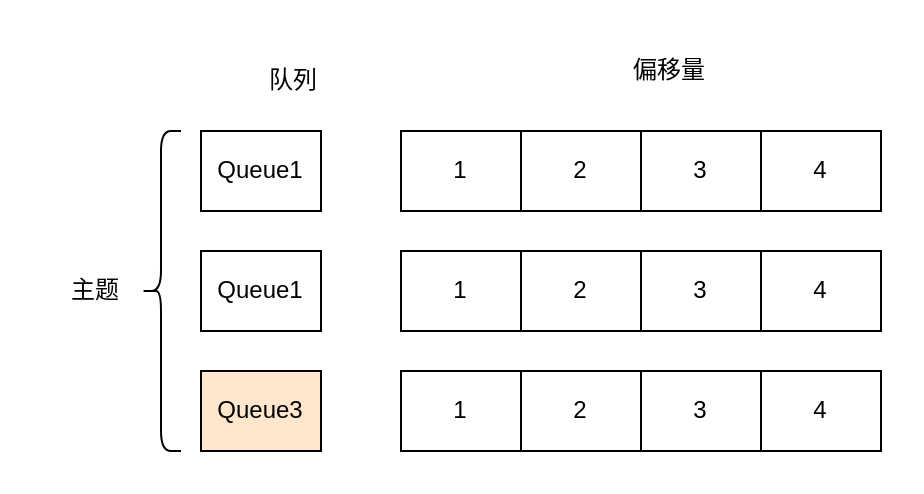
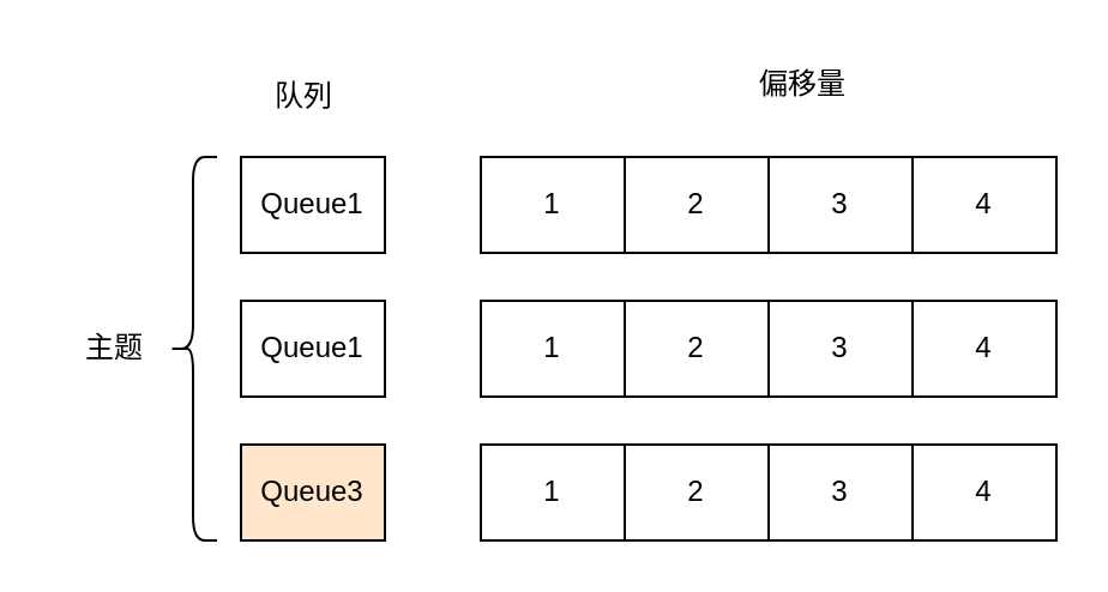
- <mxCell id="23" value="队列" style="text;html=1;strokeColor=none;fillColor=none;align=center;verticalAlign=middle;whiteSpace=wrap;rounded=0;" vertex="1" parent="1"><mxGeometry x="120" y="25" width="52.5" height="30" as="geometry" /></mxCell>
+ <mxCell id="23" value="队列" style="text;html=1;strokeColor=none;fillColor=none;align=center;verticalAlign=middle;whiteSpace=wrap;rounded=0;" vertex="1" parent="1"><mxGeometry x="100" y="25" width="52.5" height="30" as="geometry" /></mxCell>
